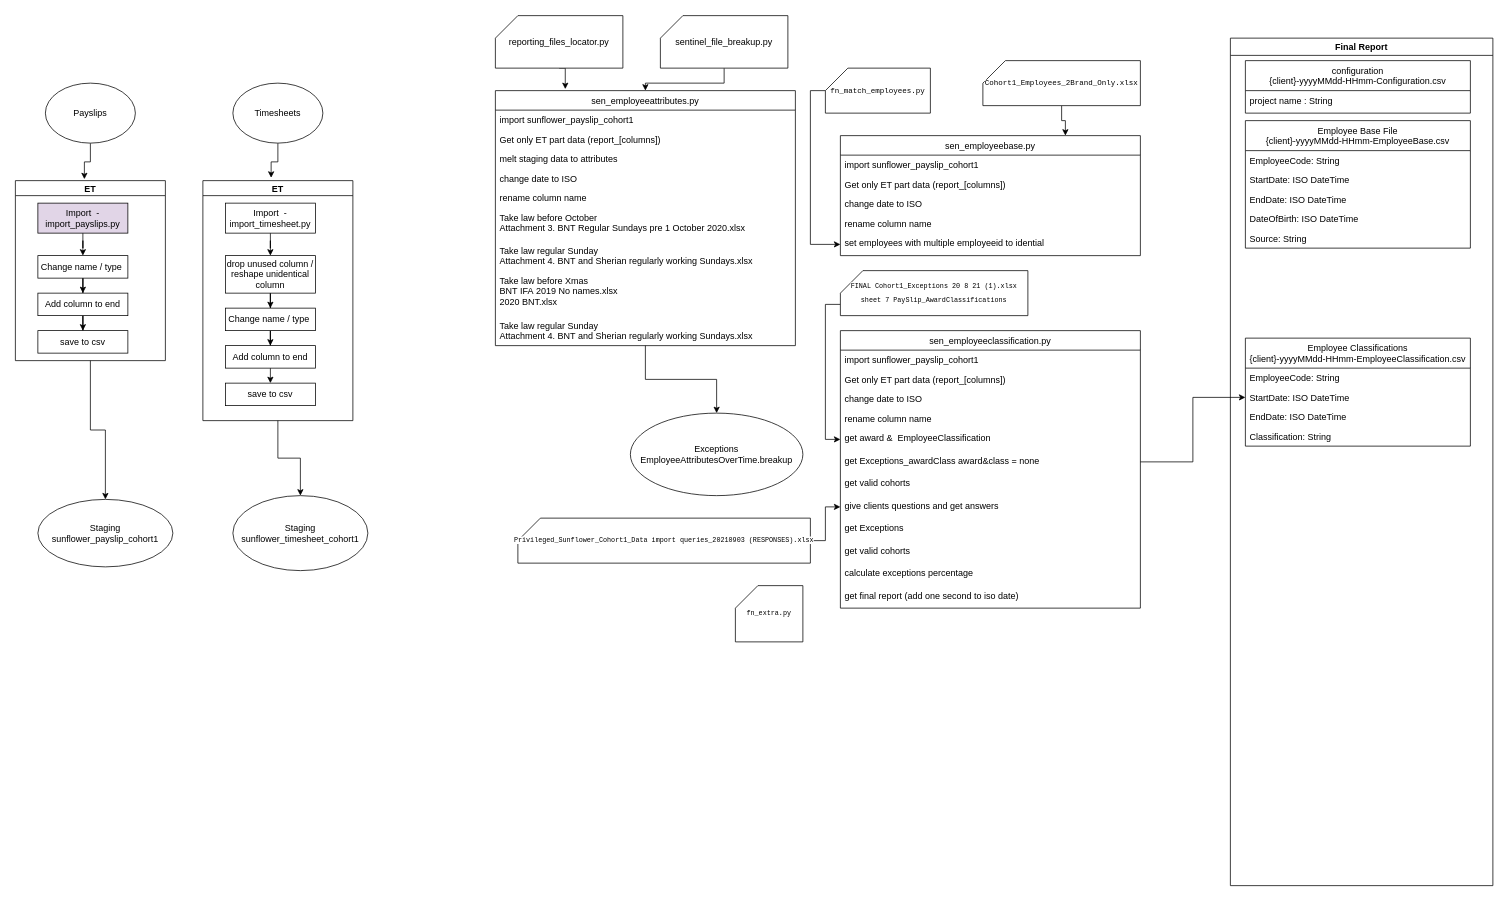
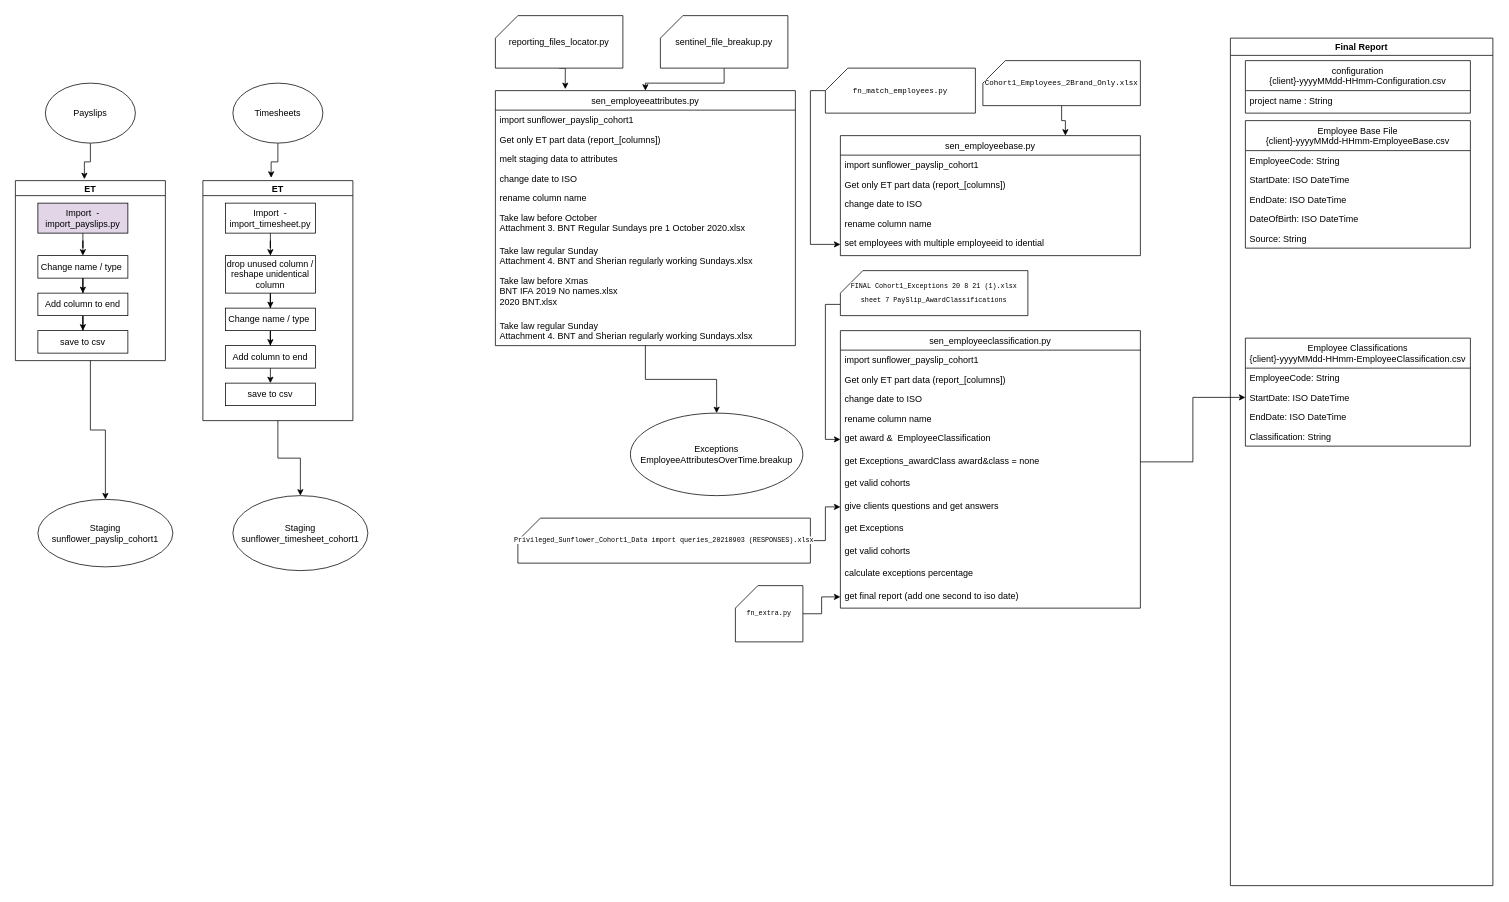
- <mxCell id="67" value="&lt;div style=&quot;line-height: 19px&quot;&gt;&lt;font face=&quot;consolas, courier new, monospace&quot;&gt;&lt;span style=&quot;font-size: 10px&quot;&gt;fn_match_employees.py&lt;/span&gt;&lt;/font&gt;&lt;br&gt;&lt;/div&gt;" style="shape=card;whiteSpace=wrap;html=1;fontSize=8;strokeColor=default;fillColor=#FFFFFF;" vertex="1" parent="1"><mxGeometry x="1100" y="90" width="140" height="60" as="geometry" /></mxCell>
+ <mxCell id="67" value="&lt;div style=&quot;line-height: 19px&quot;&gt;&lt;font face=&quot;consolas, courier new, monospace&quot;&gt;&lt;span style=&quot;font-size: 10px&quot;&gt;fn_match_employees.py&lt;/span&gt;&lt;/font&gt;&lt;br&gt;&lt;/div&gt;" style="shape=card;whiteSpace=wrap;html=1;fontSize=8;strokeColor=default;fillColor=#FFFFFF;" vertex="1" parent="1"><mxGeometry x="1100" y="90" width="200" height="60" as="geometry" /></mxCell>
+ <mxCell id="85" style="edgeStyle=orthogonalEdgeStyle;rounded=0;orthogonalLoop=1;jettySize=auto;html=1;exitX=1;exitY=0.5;exitDx=0;exitDy=0;exitPerimeter=0;fontSize=8;" edge="1" parent="1" source="86" target="80"><mxGeometry relative="1" as="geometry" /></mxCell>
